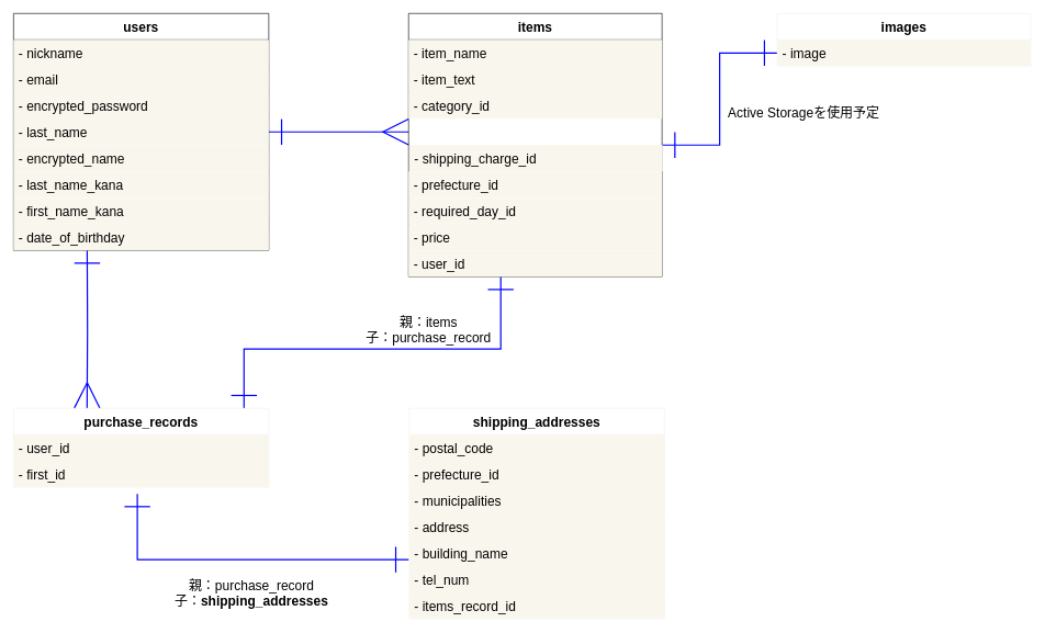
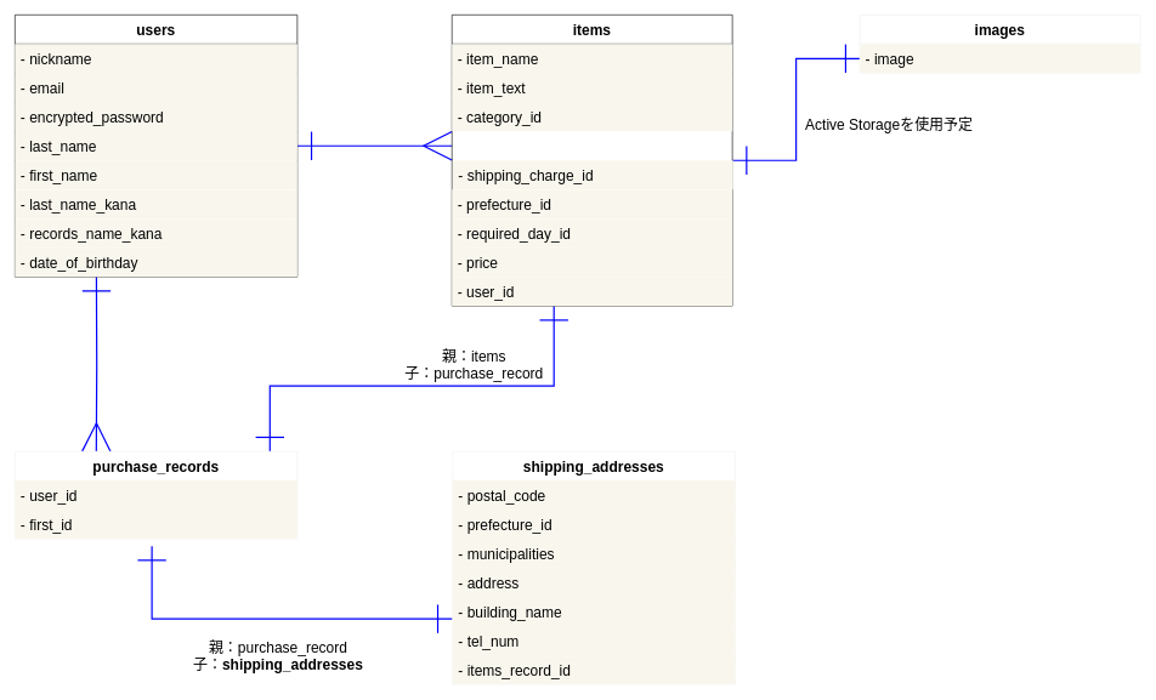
- <mxCell id="44" value="- encrypted_name" style="shape=partialRectangle;connectable=0;fillColor=#f9f7ed;top=0;left=0;bottom=0;right=0;align=left;spacingLeft=6;overflow=hidden;fontSize=20;strokeColor=#36393d;fontColor=#000000;" vertex="1" parent="1"><mxGeometry x="20" y="220" width="387.6" height="40" as="geometry" /></mxCell>
+ <mxCell id="44" value="- first_name" style="shape=partialRectangle;connectable=0;fillColor=#f9f7ed;top=0;left=0;bottom=0;right=0;align=left;spacingLeft=6;overflow=hidden;fontSize=20;strokeColor=#36393d;fontColor=#000000;" vertex="1" parent="1"><mxGeometry x="20" y="220" width="387.6" height="40" as="geometry" /></mxCell>
- <mxCell id="51" value="- first_name_kana" style="shape=partialRectangle;connectable=0;fillColor=#f9f7ed;top=0;left=0;bottom=0;right=0;align=left;spacingLeft=6;overflow=hidden;fontSize=20;strokeColor=#36393d;fontColor=#000000;" vertex="1" parent="1"><mxGeometry x="20" y="300" width="387.6" height="40" as="geometry" /></mxCell>
+ <mxCell id="51" value="- records_name_kana" style="shape=partialRectangle;connectable=0;fillColor=#f9f7ed;top=0;left=0;bottom=0;right=0;align=left;spacingLeft=6;overflow=hidden;fontSize=20;strokeColor=#36393d;fontColor=#000000;" vertex="1" parent="1"><mxGeometry x="20" y="300" width="387.6" height="40" as="geometry" /></mxCell>
